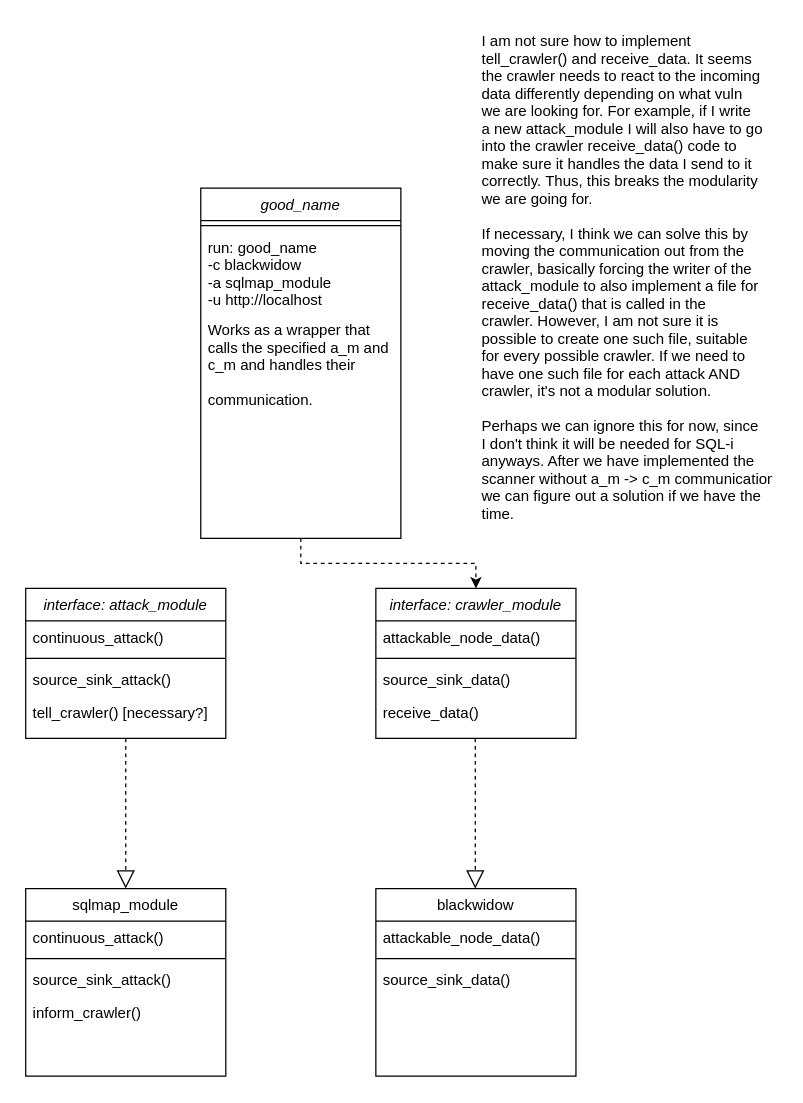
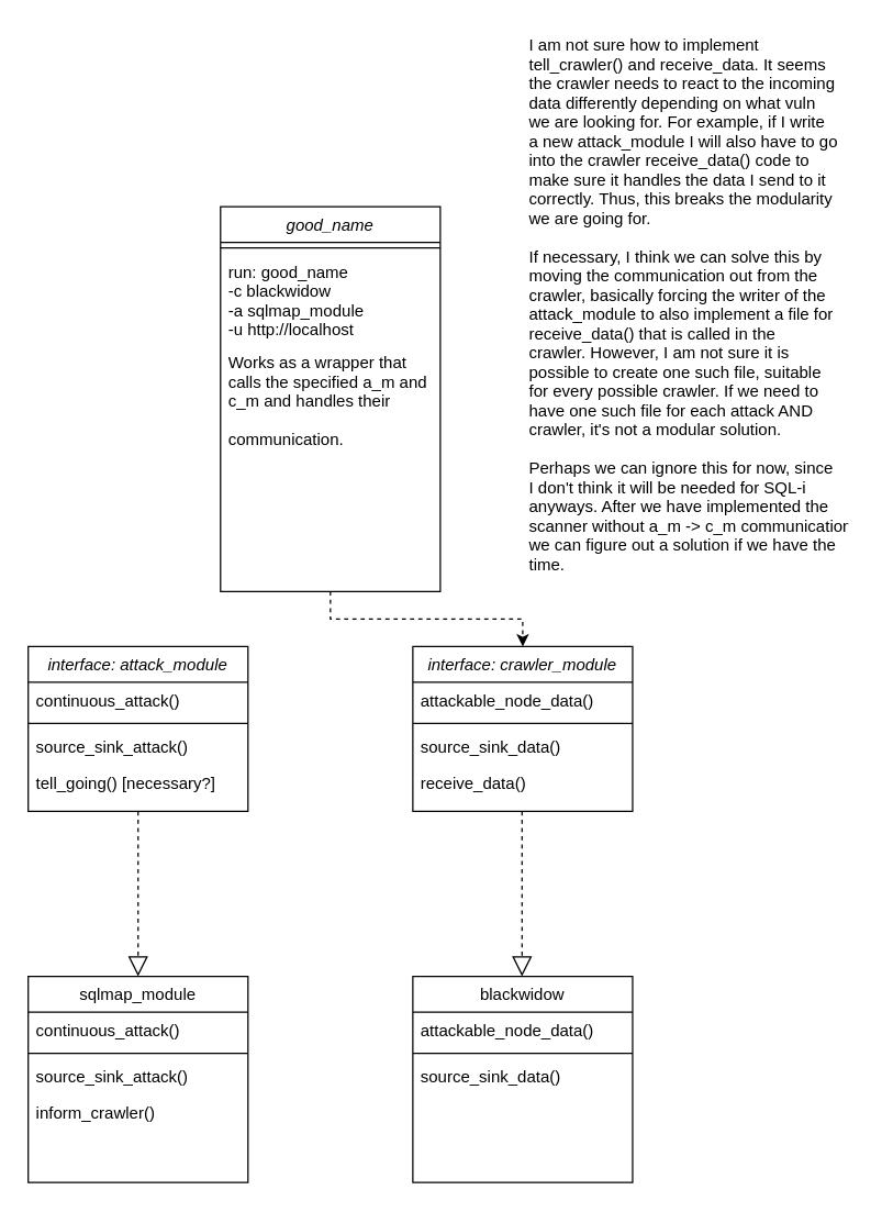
- <mxCell id="6" value="tell_crawler() [necessary?]" style="text;align=left;verticalAlign=top;spacingLeft=4;spacingRight=4;overflow=hidden;rotatable=0;points=[[0,0.5],[1,0.5]];portConstraint=eastwest;" parent="2" vertex="1"><mxGeometry y="86" width="160" height="26" as="geometry" /></mxCell>
+ <mxCell id="6" value="tell_going() [necessary?]" style="text;align=left;verticalAlign=top;spacingLeft=4;spacingRight=4;overflow=hidden;rotatable=0;points=[[0,0.5],[1,0.5]];portConstraint=eastwest;" parent="2" vertex="1"><mxGeometry y="86" width="160" height="26" as="geometry" /></mxCell>
